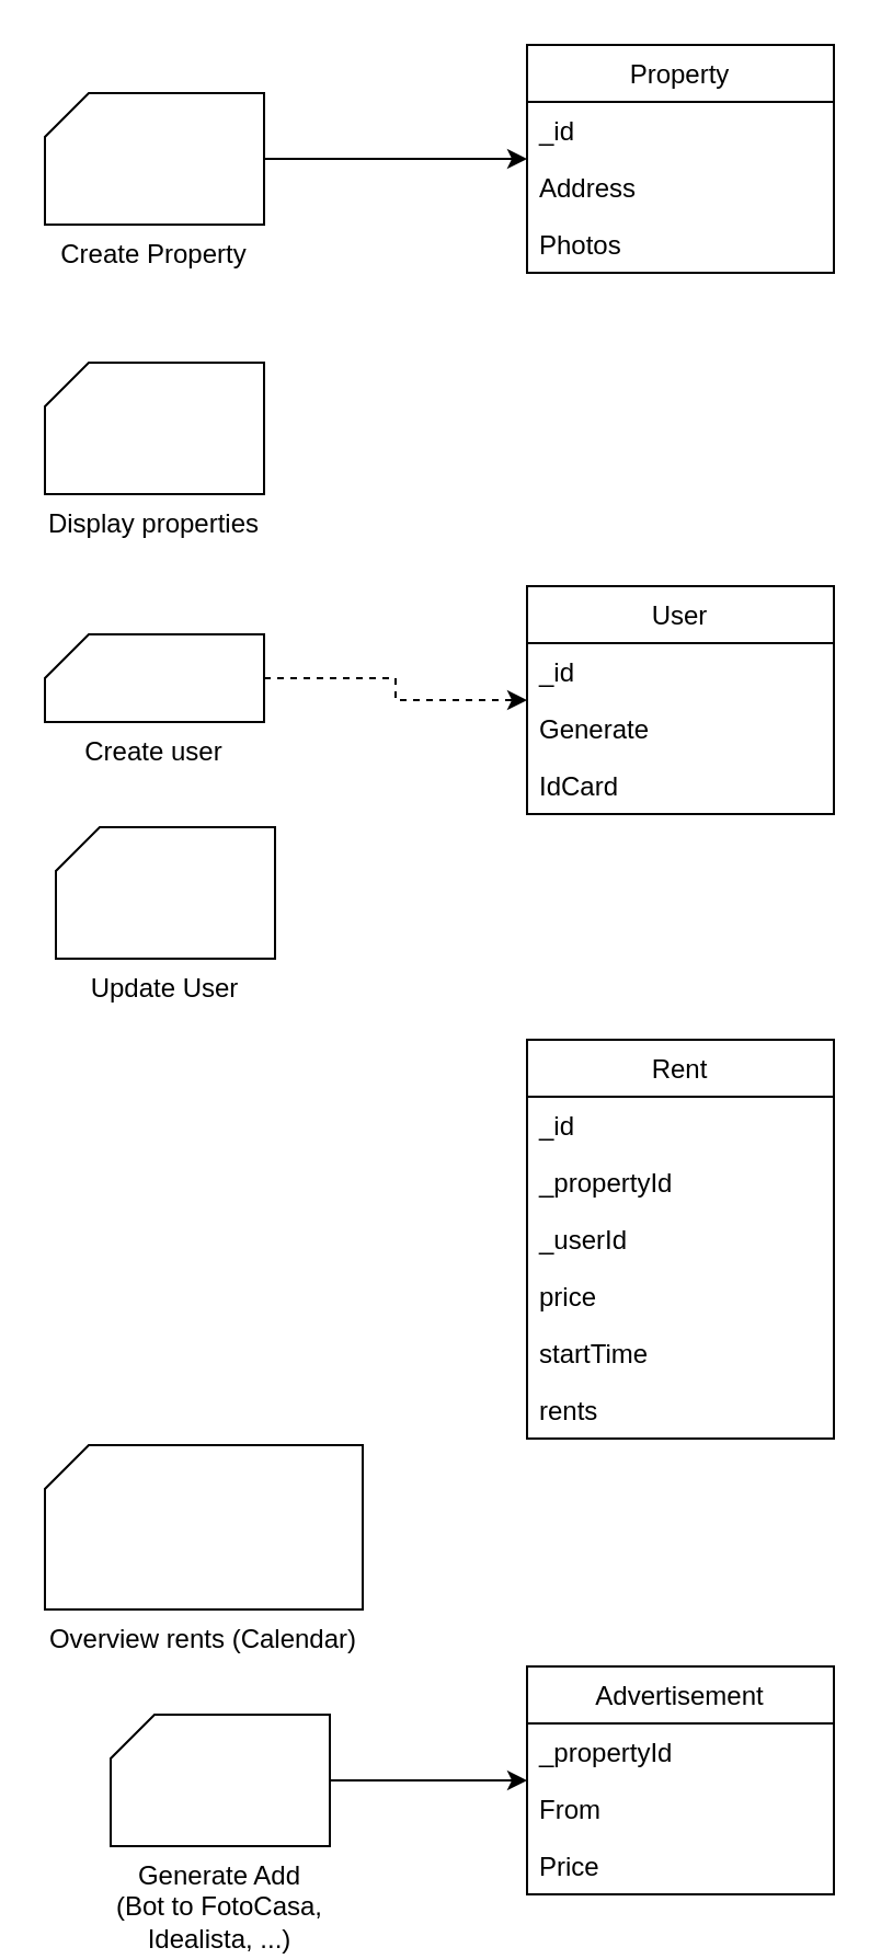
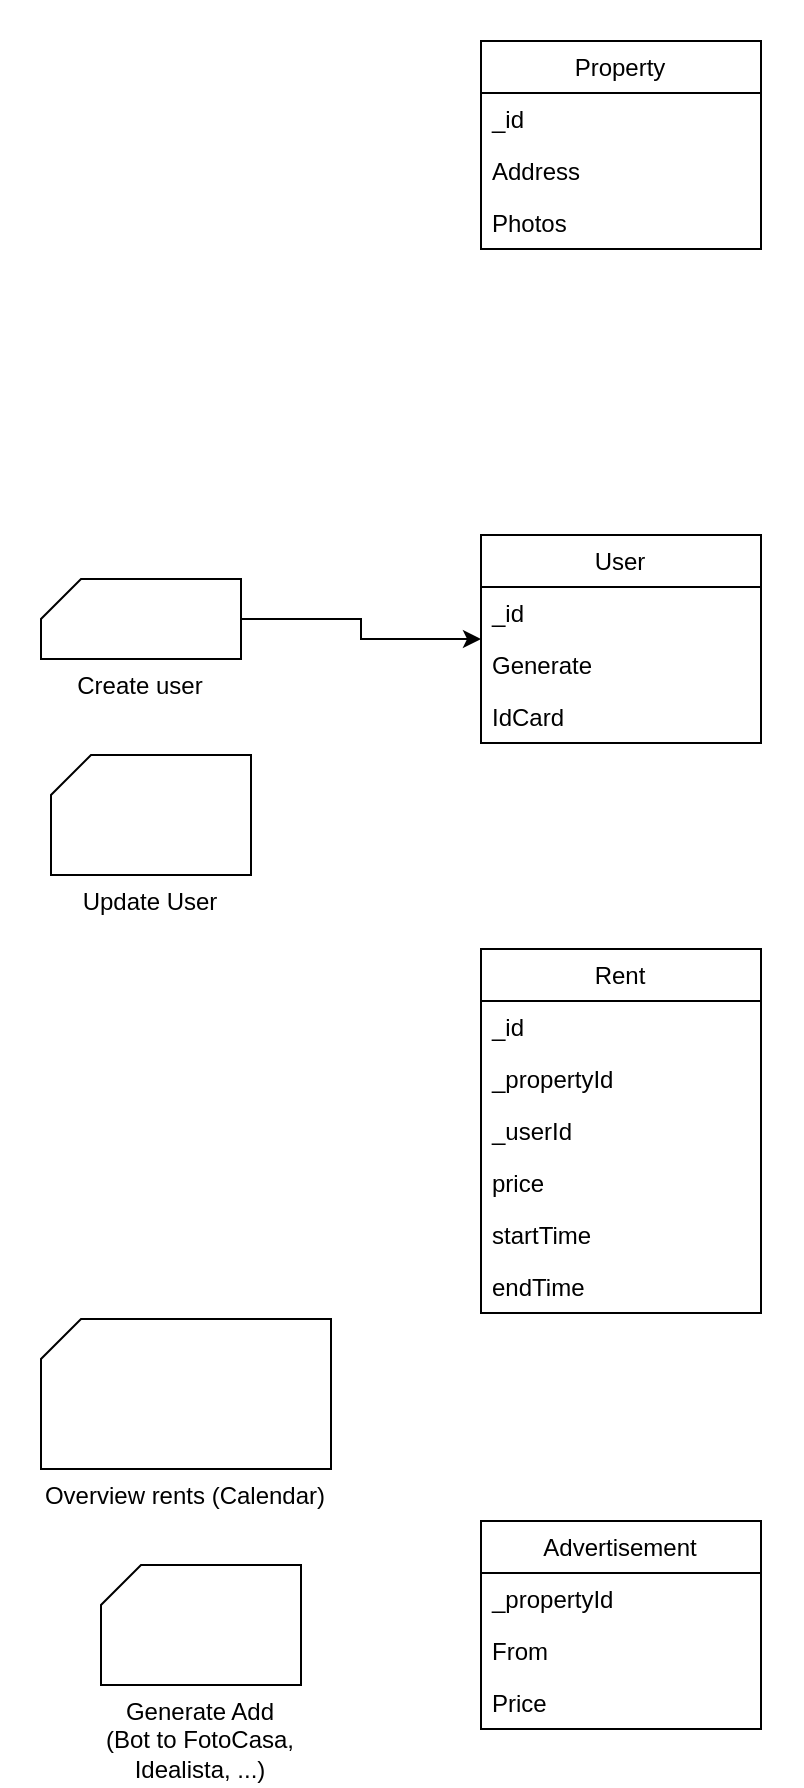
- <mxCell id="4" value="Create Property" style="verticalLabelPosition=bottom;verticalAlign=top;html=1;shape=card;whiteSpace=wrap;size=20;arcSize=12;" parent="1" vertex="1"><mxGeometry x="20" y="42" width="100" height="60" as="geometry" /></mxCell>
- <mxCell id="3" style="edgeStyle=orthogonalEdgeStyle;rounded=0;orthogonalLoop=1;jettySize=auto;html=1;exitX=1;exitY=0.5;exitDx=0;exitDy=0;exitPerimeter=0;" edge="1" parent="1" source="4" target="11"><mxGeometry relative="1" as="geometry" /></mxCell>
- <mxCell id="2" value="Display properties" style="verticalLabelPosition=bottom;verticalAlign=top;html=1;shape=card;whiteSpace=wrap;size=20;arcSize=12;" parent="1" vertex="1"><mxGeometry x="20" y="165" width="100" height="60" as="geometry" /></mxCell>
- <mxCell id="5" style="edgeStyle=orthogonalEdgeStyle;rounded=0;orthogonalLoop=1;jettySize=auto;html=1;exitX=1;exitY=0.5;exitDx=0;exitDy=0;exitPerimeter=0;dashed=1;" edge="1" parent="1" source="6" target="15"><mxGeometry relative="1" as="geometry" /></mxCell>
+ <mxCell id="5" style="edgeStyle=orthogonalEdgeStyle;rounded=0;orthogonalLoop=1;jettySize=auto;html=1;exitX=1;exitY=0.5;exitDx=0;exitDy=0;exitPerimeter=0;" edge="1" parent="1" source="6" target="15"><mxGeometry relative="1" as="geometry" /></mxCell>
- <mxCell id="25" value="rents" style="text;strokeColor=none;fillColor=none;align=left;verticalAlign=top;spacingLeft=4;spacingRight=4;overflow=hidden;rotatable=0;points=[[0,0.5],[1,0.5]];portConstraint=eastwest;" parent="19" vertex="1"><mxGeometry y="156" width="140" height="26" as="geometry" /></mxCell>
+ <mxCell id="25" value="endTime" style="text;strokeColor=none;fillColor=none;align=left;verticalAlign=top;spacingLeft=4;spacingRight=4;overflow=hidden;rotatable=0;points=[[0,0.5],[1,0.5]];portConstraint=eastwest;" parent="19" vertex="1"><mxGeometry y="156" width="140" height="26" as="geometry" /></mxCell>
- <mxCell id="9" style="edgeStyle=orthogonalEdgeStyle;rounded=0;orthogonalLoop=1;jettySize=auto;html=1;exitX=1;exitY=0.5;exitDx=0;exitDy=0;exitPerimeter=0;" edge="1" parent="1" source="10" target="26"><mxGeometry relative="1" as="geometry" /></mxCell>
